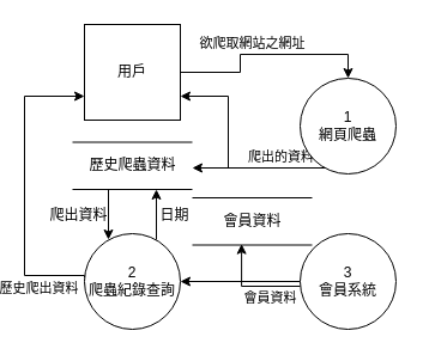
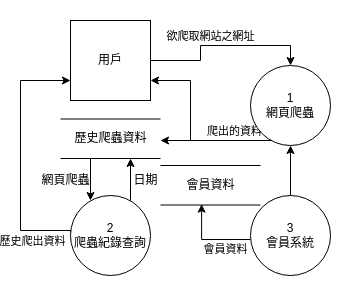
- <mxCell id="18" value="爬出資料" style="text;html=1;align=center;verticalAlign=middle;resizable=0;points=[];autosize=1;strokeColor=none;fillColor=none;" parent="1" vertex="1"><mxGeometry x="30" y="165" width="70" height="30" as="geometry" /></mxCell>
+ <mxCell id="18" value="網頁爬蟲" style="text;html=1;align=center;verticalAlign=middle;resizable=0;points=[];autosize=1;strokeColor=none;fillColor=none;" parent="1" vertex="1"><mxGeometry x="30" y="165" width="70" height="30" as="geometry" /></mxCell>
- <mxCell id="22" style="edgeStyle=orthogonalEdgeStyle;rounded=0;orthogonalLoop=1;jettySize=auto;html=1;" edge="1" parent="1" source="23" target="16"><mxGeometry relative="1" as="geometry" /></mxCell>
+ <mxCell id="22" style="edgeStyle=orthogonalEdgeStyle;rounded=0;orthogonalLoop=1;jettySize=auto;html=1;entryX=0.5;entryY=1;entryDx=0;entryDy=0;" edge="1" parent="1" source="23" target="7"><mxGeometry relative="1" as="geometry" /></mxCell>
